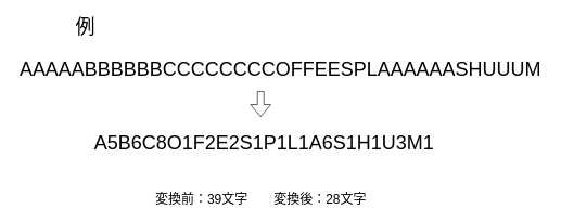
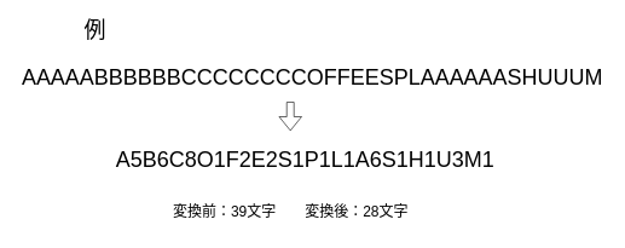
- <mxCell id="4" value="A5B6C8O1F2E2S1P1L1A6S1H1U3M1" style="text;html=1;align=center;verticalAlign=middle;resizable=0;points=[];autosize=1;strokeColor=none;fillColor=none;fontSize=30;" parent="1" vertex="1"><mxGeometry x="135" y="200" width="540" height="40" as="geometry" /></mxCell>
+ <mxCell id="4" value="A5B6C8O1F2E2S1P1L1A6S1H1U3M1" style="text;html=1;align=center;verticalAlign=middle;resizable=0;points=[];autosize=1;strokeColor=none;fillColor=none;fontSize=30;" parent="1" vertex="1"><mxGeometry x="150" y="200" width="540" height="40" as="geometry" /></mxCell>
- <mxCell id="6" value="&lt;font color=&quot;#000000&quot;&gt;変換前：39文字　　変換後：28文字&lt;/font&gt;" style="text;html=1;align=center;verticalAlign=middle;resizable=0;points=[];autosize=1;strokeColor=none;fillColor=none;fontSize=20;fontColor=#000066;" vertex="1" parent="1"><mxGeometry x="230" y="290" width="340" height="30" as="geometry" /></mxCell>
+ <mxCell id="6" value="&lt;font color=&quot;#000000&quot;&gt;変換前：39文字　　変換後：28文字&lt;/font&gt;" style="text;html=1;align=center;verticalAlign=middle;resizable=0;points=[];autosize=1;strokeColor=none;fillColor=none;fontSize=20;fontColor=#000066;" vertex="1" parent="1"><mxGeometry x="230" y="275" width="340" height="30" as="geometry" /></mxCell>
